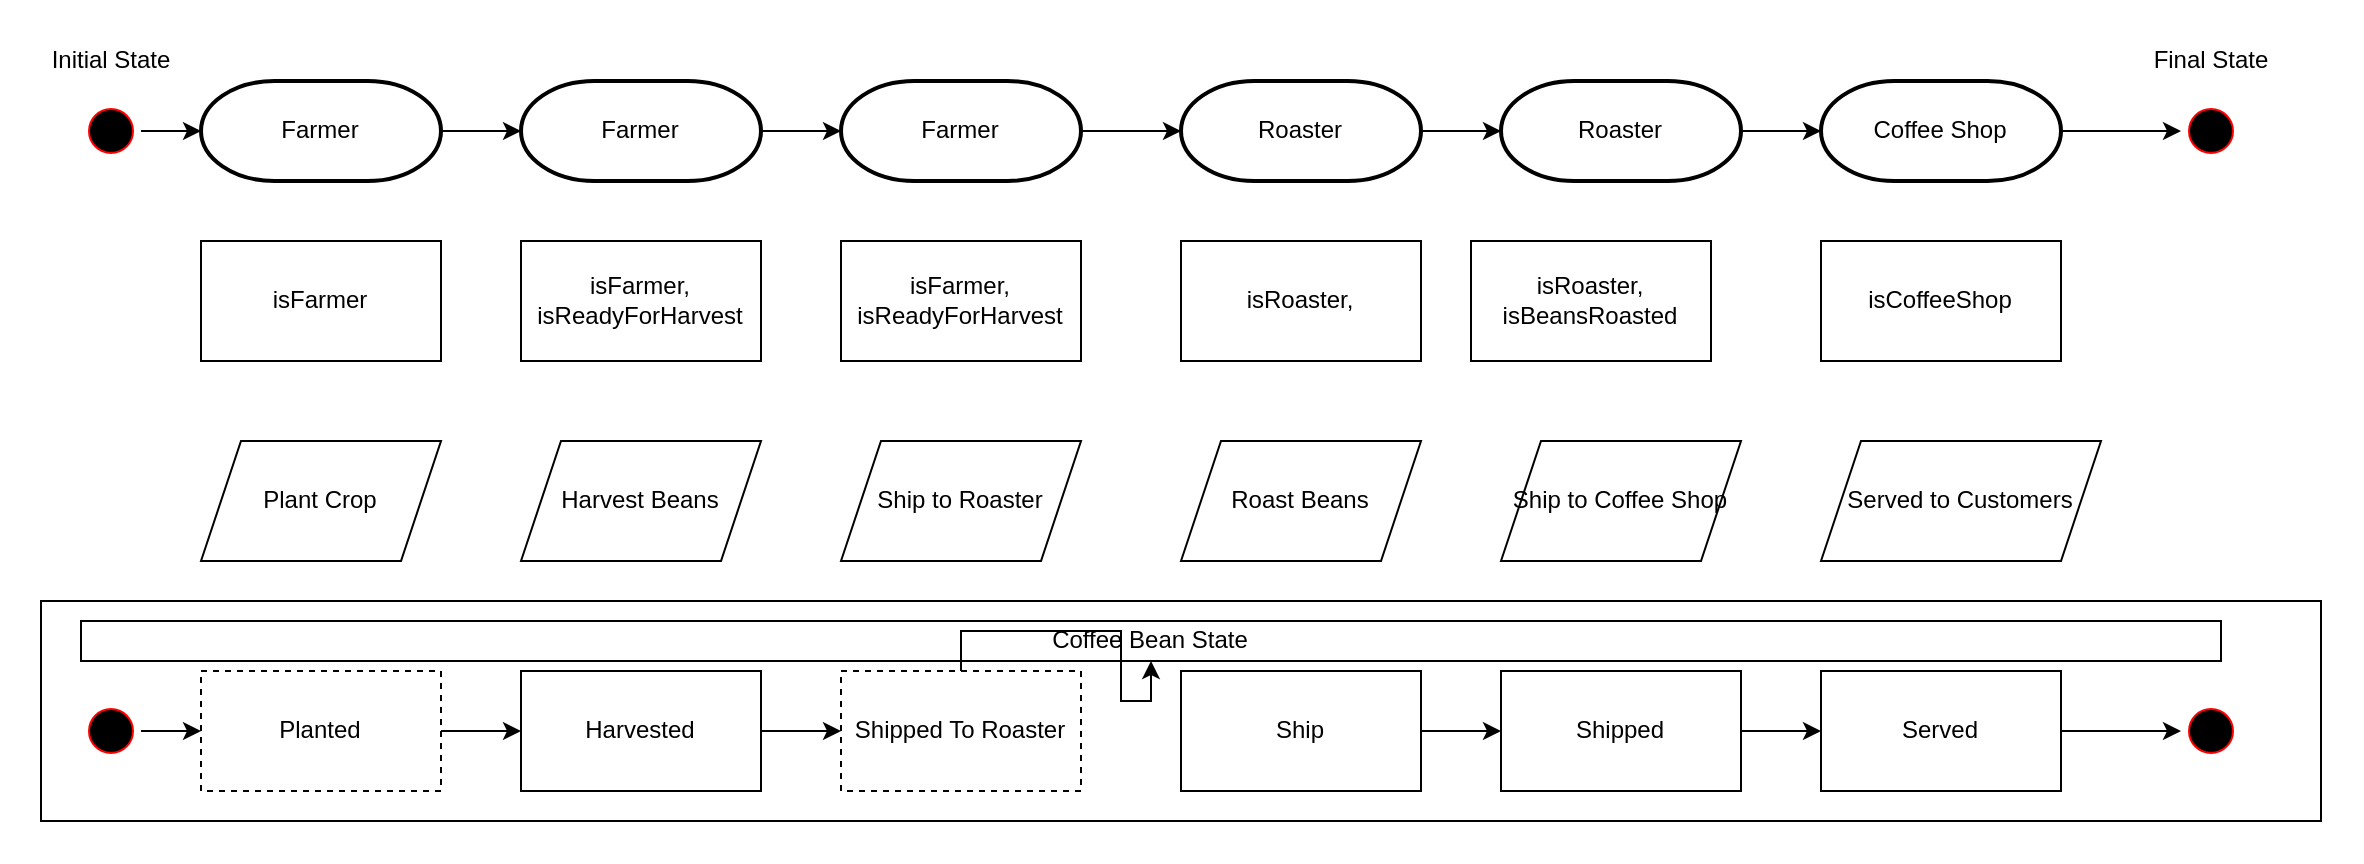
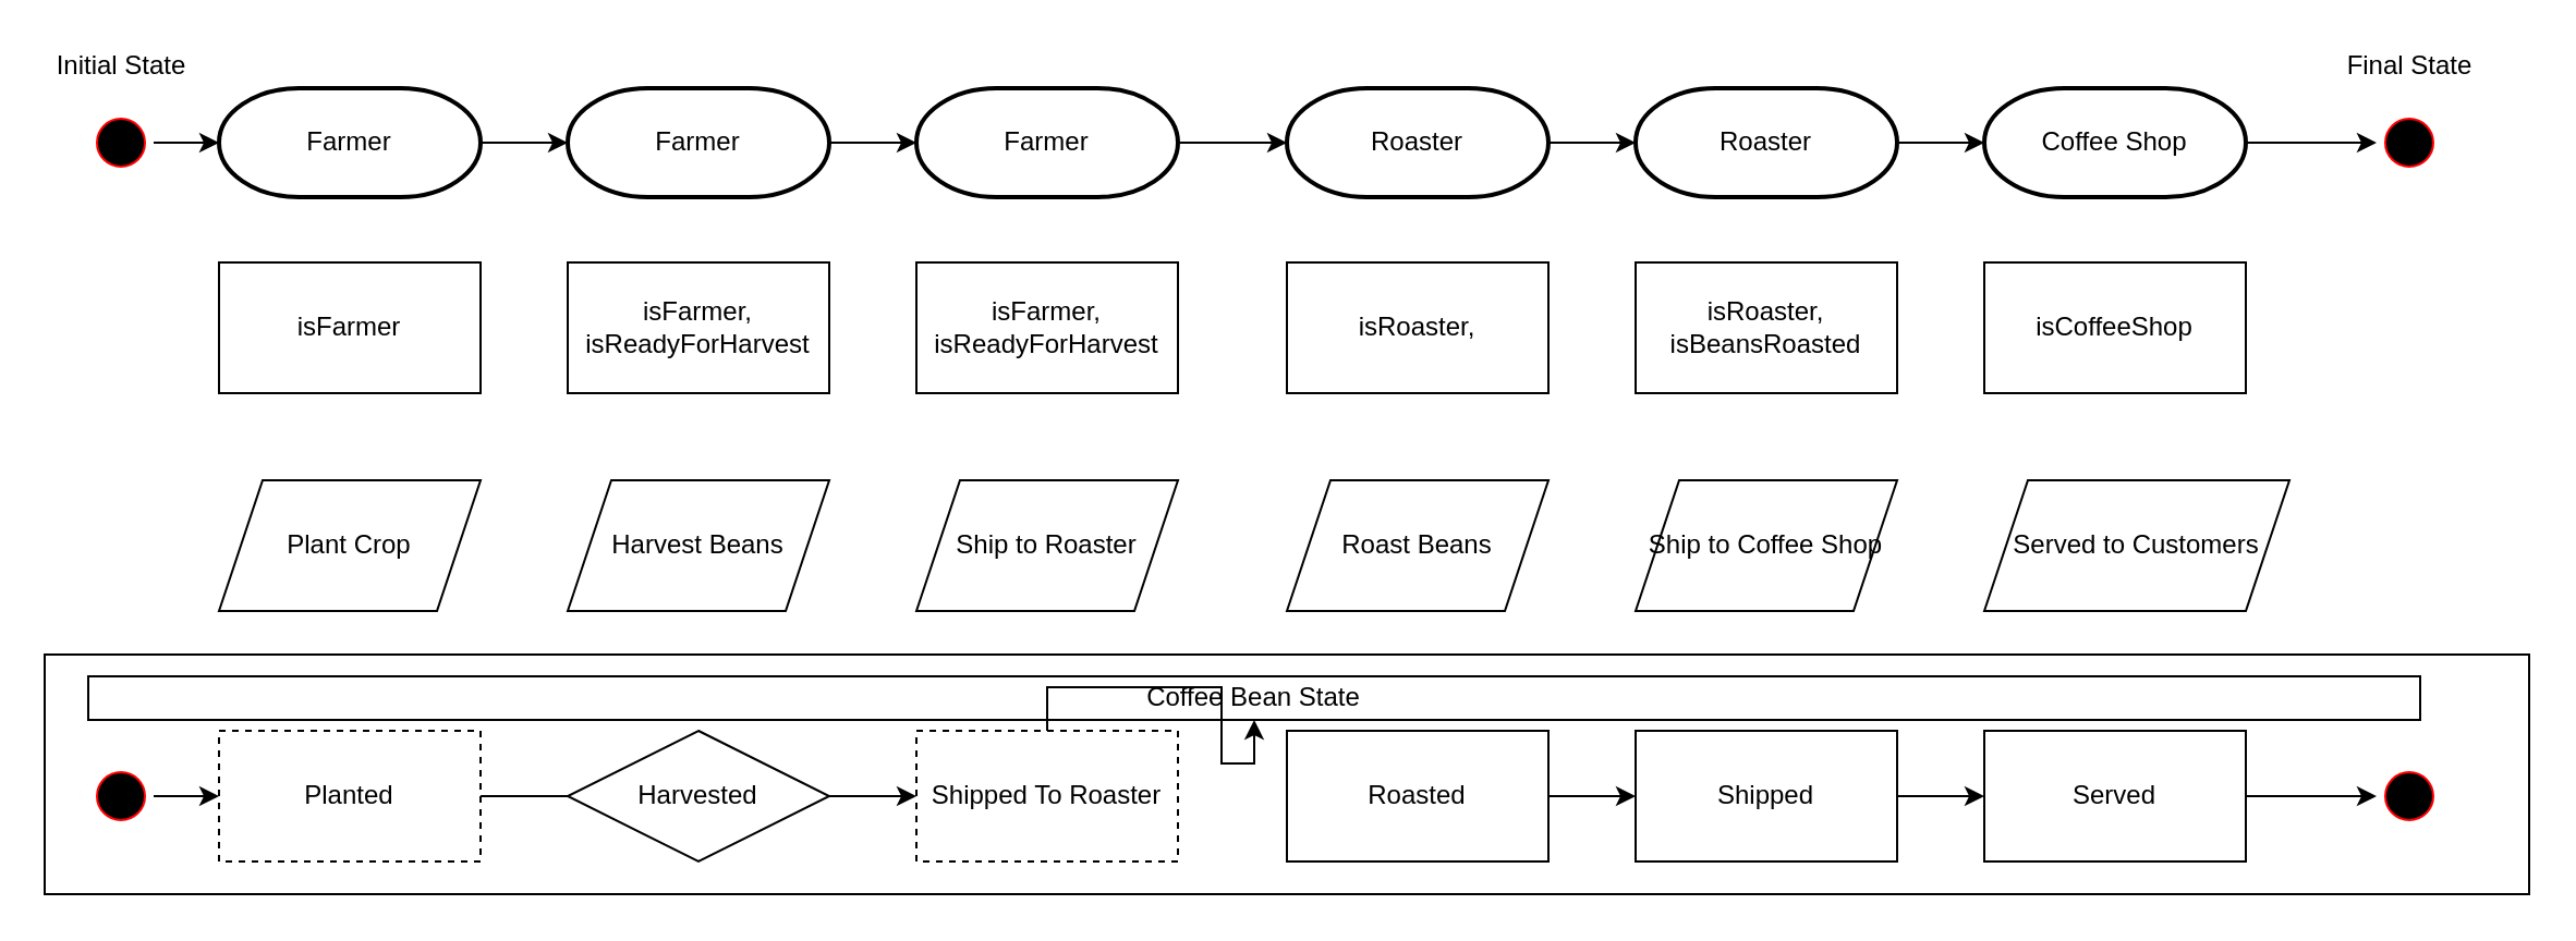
- <mxCell id="25" value="isRoaster,&lt;br&gt;isBeansRoasted" style="rounded=0;whiteSpace=wrap;html=1;" vertex="1" parent="1"><mxGeometry x="735" y="120" width="120" height="60" as="geometry" /></mxCell>
+ <mxCell id="25" value="isRoaster,&lt;br&gt;isBeansRoasted" style="rounded=0;whiteSpace=wrap;html=1;" vertex="1" parent="1"><mxGeometry x="750" y="120" width="120" height="60" as="geometry" /></mxCell>
- <mxCell id="35" value="" style="edgeStyle=orthogonalEdgeStyle;rounded=0;orthogonalLoop=1;jettySize=auto;html=1;" edge="1" parent="1" source="36" target="38"><mxGeometry relative="1" as="geometry" /></mxCell>
+ <mxCell id="35" value="" style="edgeStyle=orthogonalEdgeStyle;rounded=0;orthogonalLoop=1;jettySize=auto;html=1;endArrow=none;" edge="1" parent="1" source="36" target="38"><mxGeometry relative="1" as="geometry" /></mxCell>
- <mxCell id="38" value="Harvested" style="rounded=0;whiteSpace=wrap;html=1;" vertex="1" parent="1"><mxGeometry x="260" y="335" width="120" height="60" as="geometry" /></mxCell>
+ <mxCell id="38" value="Harvested" style="rhombus;whiteSpace=wrap;html=1;" vertex="1" parent="1"><mxGeometry x="260" y="335" width="120" height="60" as="geometry" /></mxCell>
- <mxCell id="42" value="Ship" style="rounded=0;whiteSpace=wrap;html=1;" vertex="1" parent="1"><mxGeometry x="590" y="335" width="120" height="60" as="geometry" /></mxCell>
+ <mxCell id="42" value="Roasted" style="rounded=0;whiteSpace=wrap;html=1;" vertex="1" parent="1"><mxGeometry x="590" y="335" width="120" height="60" as="geometry" /></mxCell>
